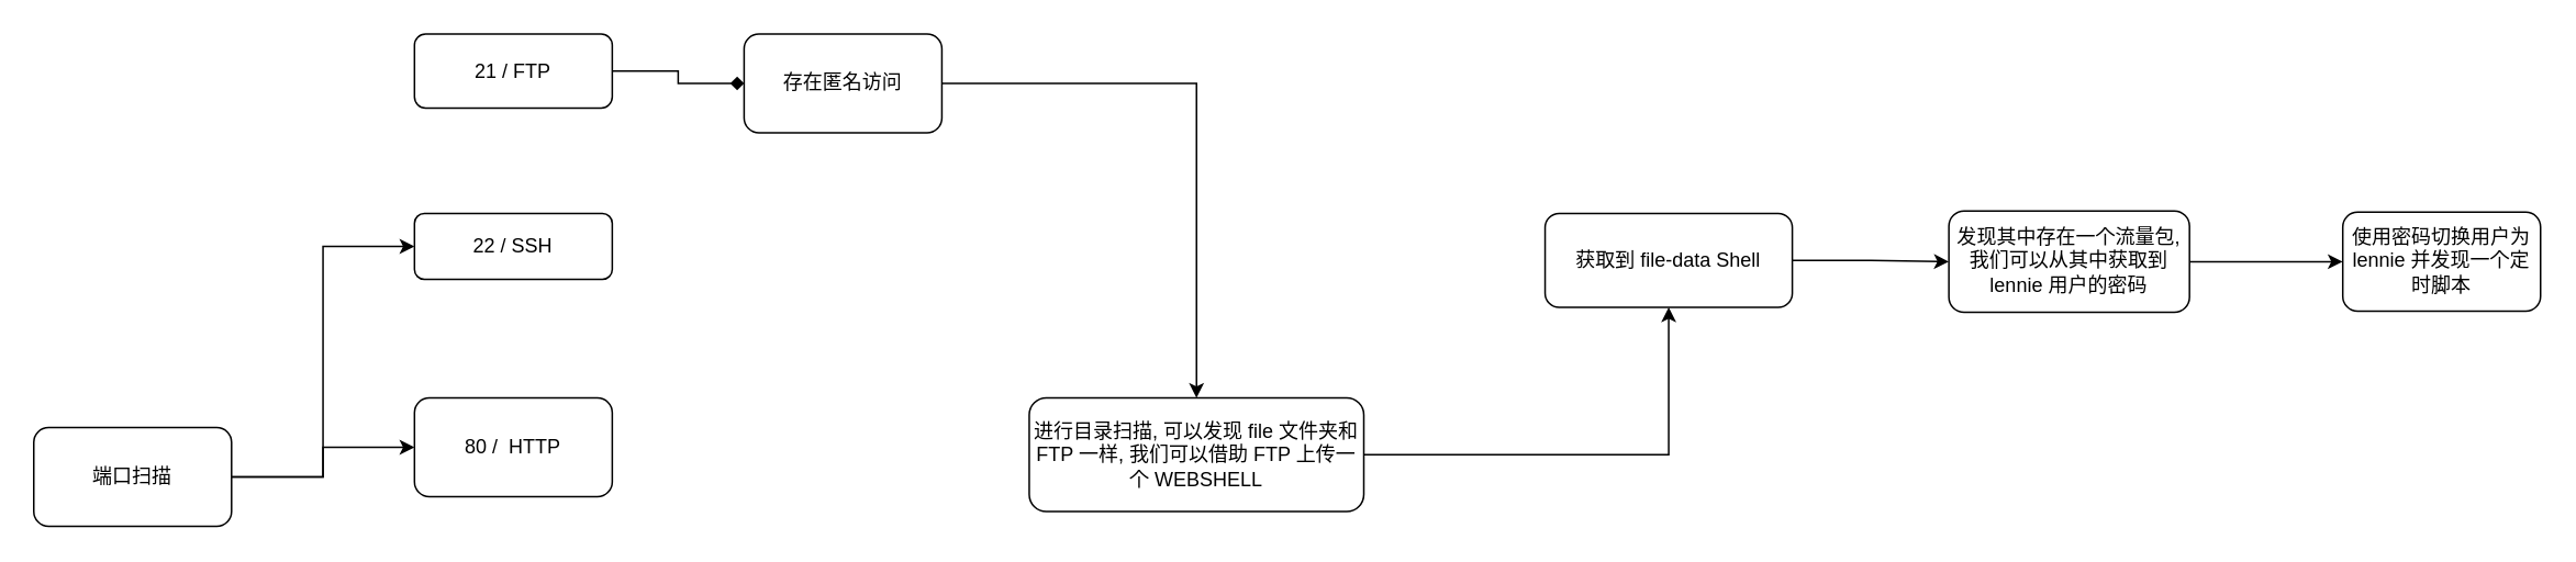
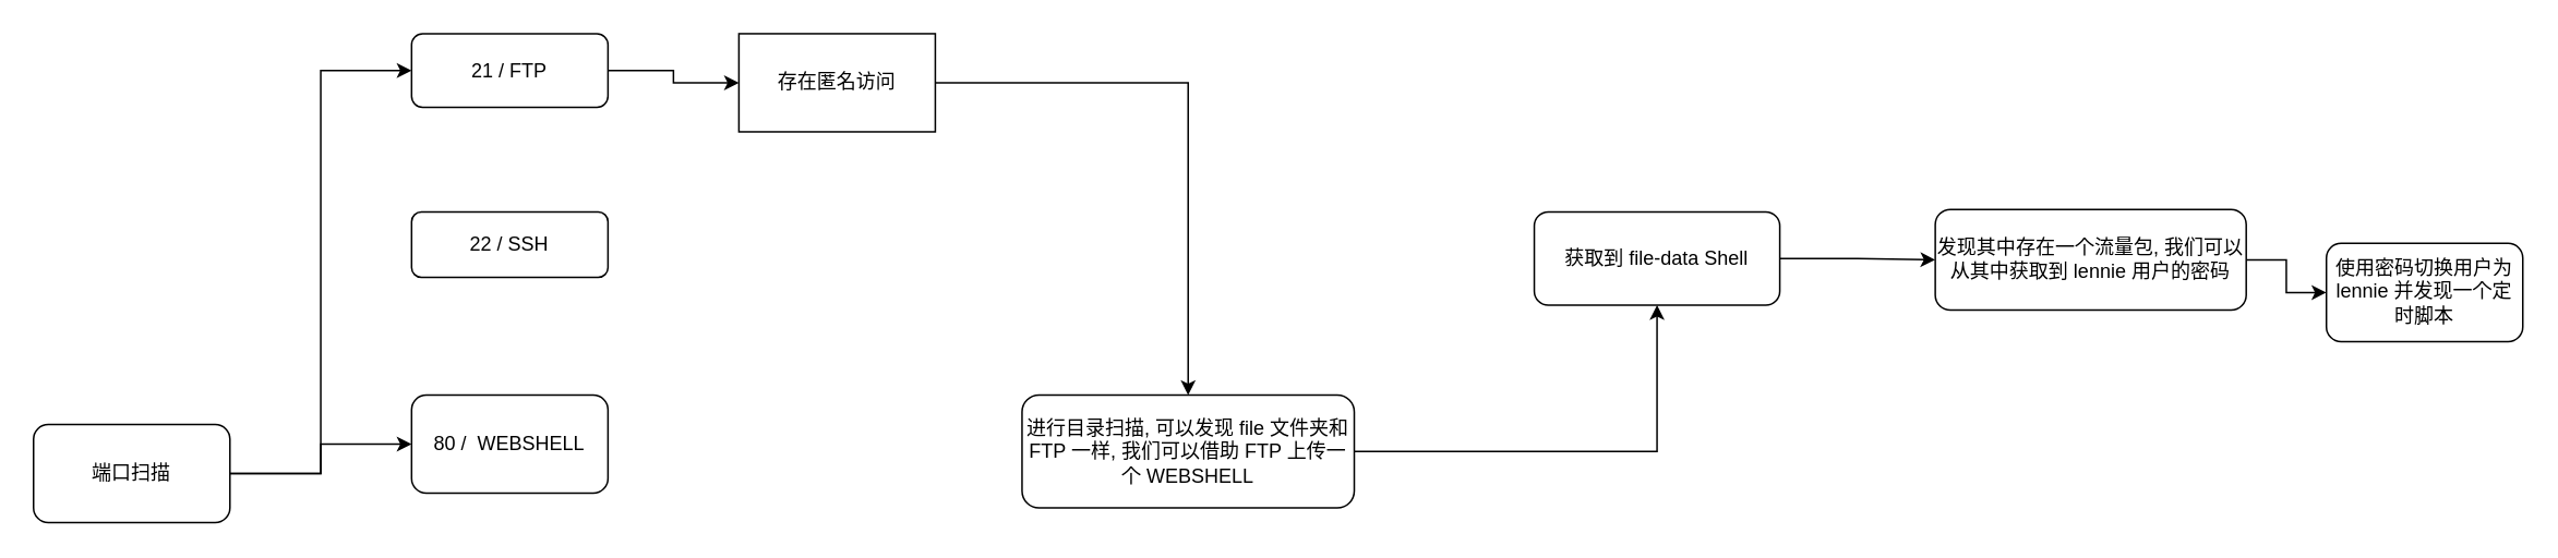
- <mxCell id="6" value="" style="edgeStyle=orthogonalEdgeStyle;rounded=0;orthogonalLoop=1;jettySize=auto;html=1;endArrow=diamond;" edge="1" parent="1" source="7" target="11"><mxGeometry relative="1" as="geometry" /></mxCell>
+ <mxCell id="6" value="" style="edgeStyle=orthogonalEdgeStyle;rounded=0;orthogonalLoop=1;jettySize=auto;html=1;" edge="1" parent="1" source="7" target="11"><mxGeometry relative="1" as="geometry" /></mxCell>
- <mxCell id="11" value="存在匿名访问" style="whiteSpace=wrap;html=1;rounded=1;" vertex="1" parent="1"><mxGeometry x="451" y="20" width="120" height="60" as="geometry" /></mxCell>
+ <mxCell id="11" value="存在匿名访问" style="whiteSpace=wrap;html=1;rounded=0;" vertex="1" parent="1"><mxGeometry x="451" y="20" width="120" height="60" as="geometry" /></mxCell>
+ <mxCell id="2" value="" style="edgeStyle=orthogonalEdgeStyle;rounded=0;orthogonalLoop=1;jettySize=auto;html=1;entryX=0;entryY=0.5;entryDx=0;entryDy=0;" edge="1" parent="1" source="5" target="7"><mxGeometry relative="1" as="geometry" /></mxCell>
- <mxCell id="3" style="edgeStyle=orthogonalEdgeStyle;rounded=0;orthogonalLoop=1;jettySize=auto;html=1;entryX=0;entryY=0.5;entryDx=0;entryDy=0;" edge="1" parent="1" source="5" target="8"><mxGeometry relative="1" as="geometry" /></mxCell>
- <mxCell id="17" value="发现其中存在一个流量包, 我们可以从其中获取到 lennie 用户的密码" style="whiteSpace=wrap;html=1;rounded=1;" vertex="1" parent="1"><mxGeometry x="1182" y="127.5" width="146" height="61.5" as="geometry" /></mxCell>
+ <mxCell id="17" value="发现其中存在一个流量包, 我们可以从其中获取到 lennie 用户的密码" style="whiteSpace=wrap;html=1;rounded=1;" vertex="1" parent="1"><mxGeometry x="1182" y="127.5" width="190" height="61.5" as="geometry" /></mxCell>
- <mxCell id="18" value="使用密码切换用户为 lennie 并发现一个定时脚本" style="whiteSpace=wrap;html=1;rounded=1;" vertex="1" parent="1"><mxGeometry x="1421" y="128.25" width="120" height="60" as="geometry" /></mxCell>
+ <mxCell id="18" value="使用密码切换用户为 lennie 并发现一个定时脚本" style="whiteSpace=wrap;html=1;rounded=1;" vertex="1" parent="1"><mxGeometry x="1421" y="148.25" width="120" height="60" as="geometry" /></mxCell>
- <mxCell id="9" value="80 /&amp;nbsp; HTTP" style="whiteSpace=wrap;html=1;rounded=1;" vertex="1" parent="1"><mxGeometry x="251" y="241" width="120" height="60" as="geometry" /></mxCell>
+ <mxCell id="9" value="80 /&amp;nbsp; WEBSHELL" style="whiteSpace=wrap;html=1;rounded=1;" vertex="1" parent="1"><mxGeometry x="251" y="241" width="120" height="60" as="geometry" /></mxCell>
